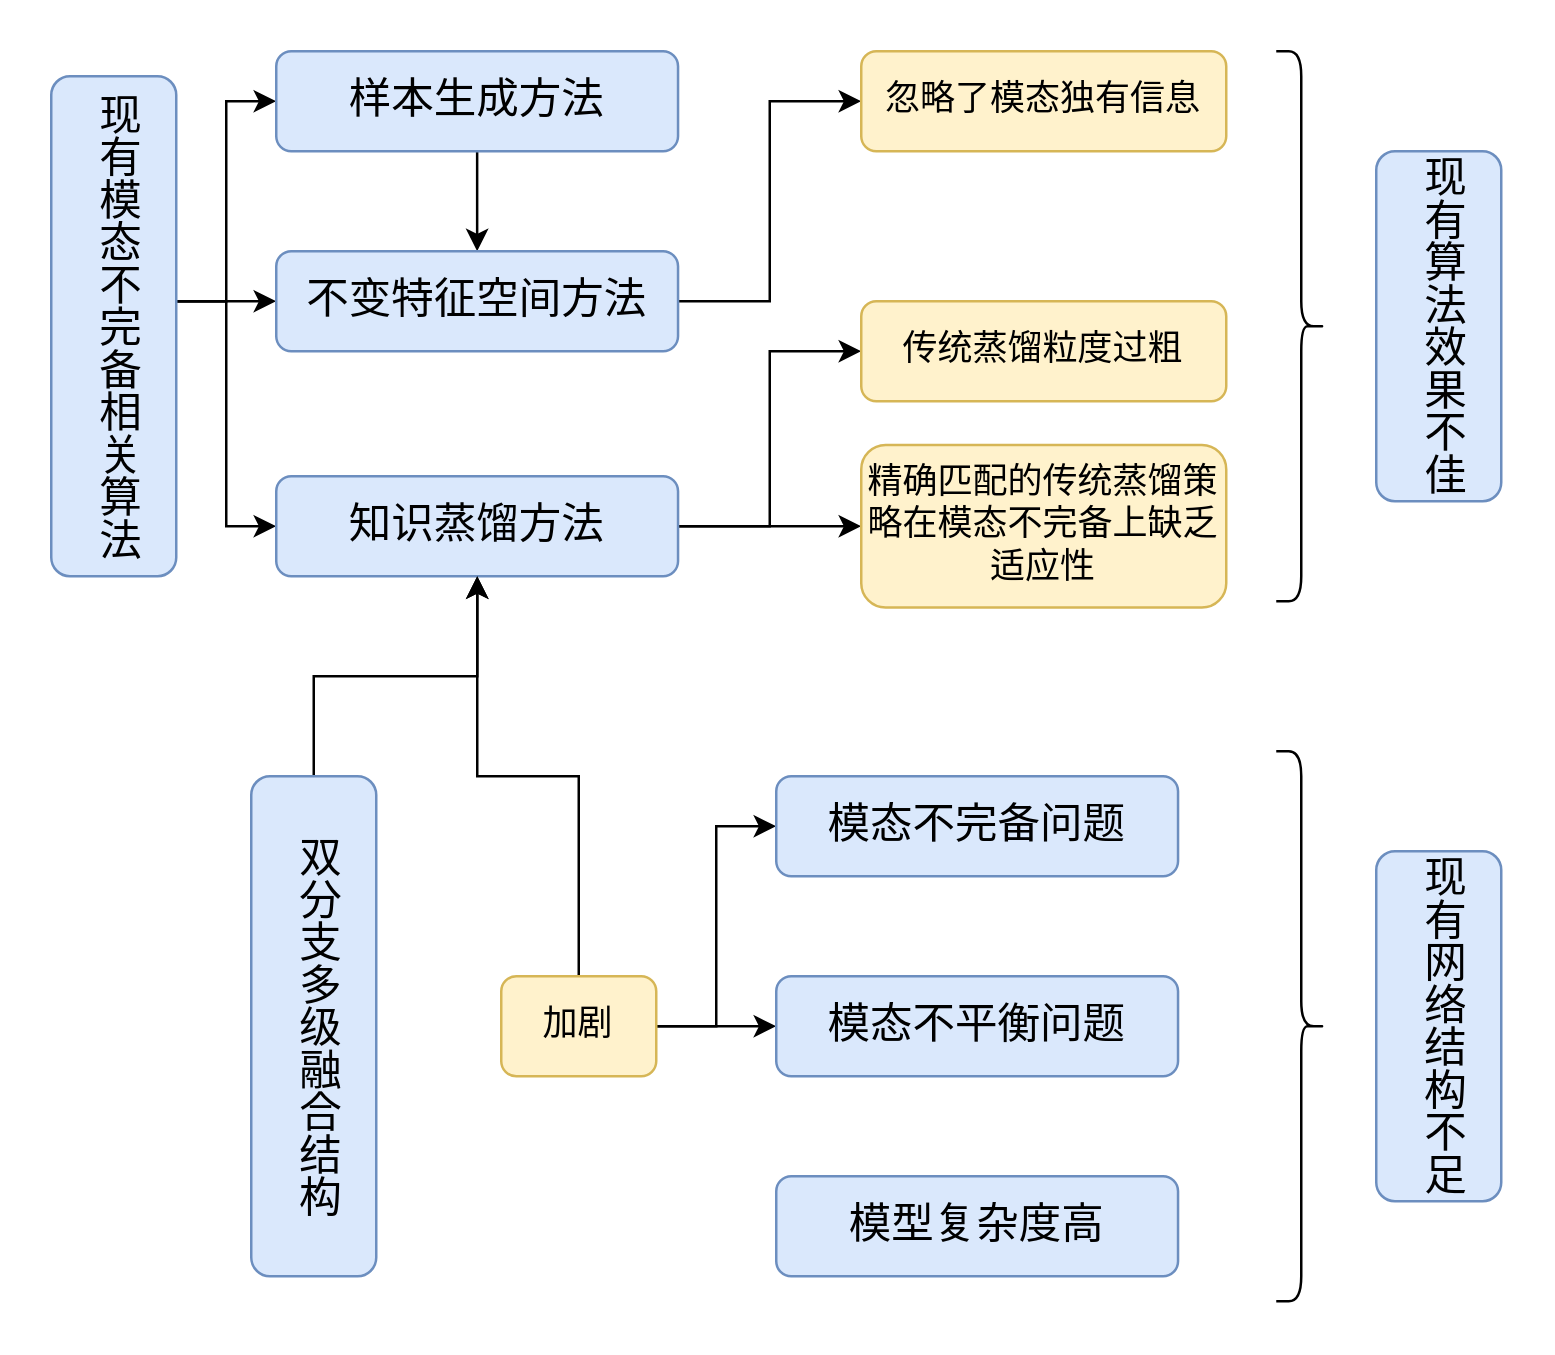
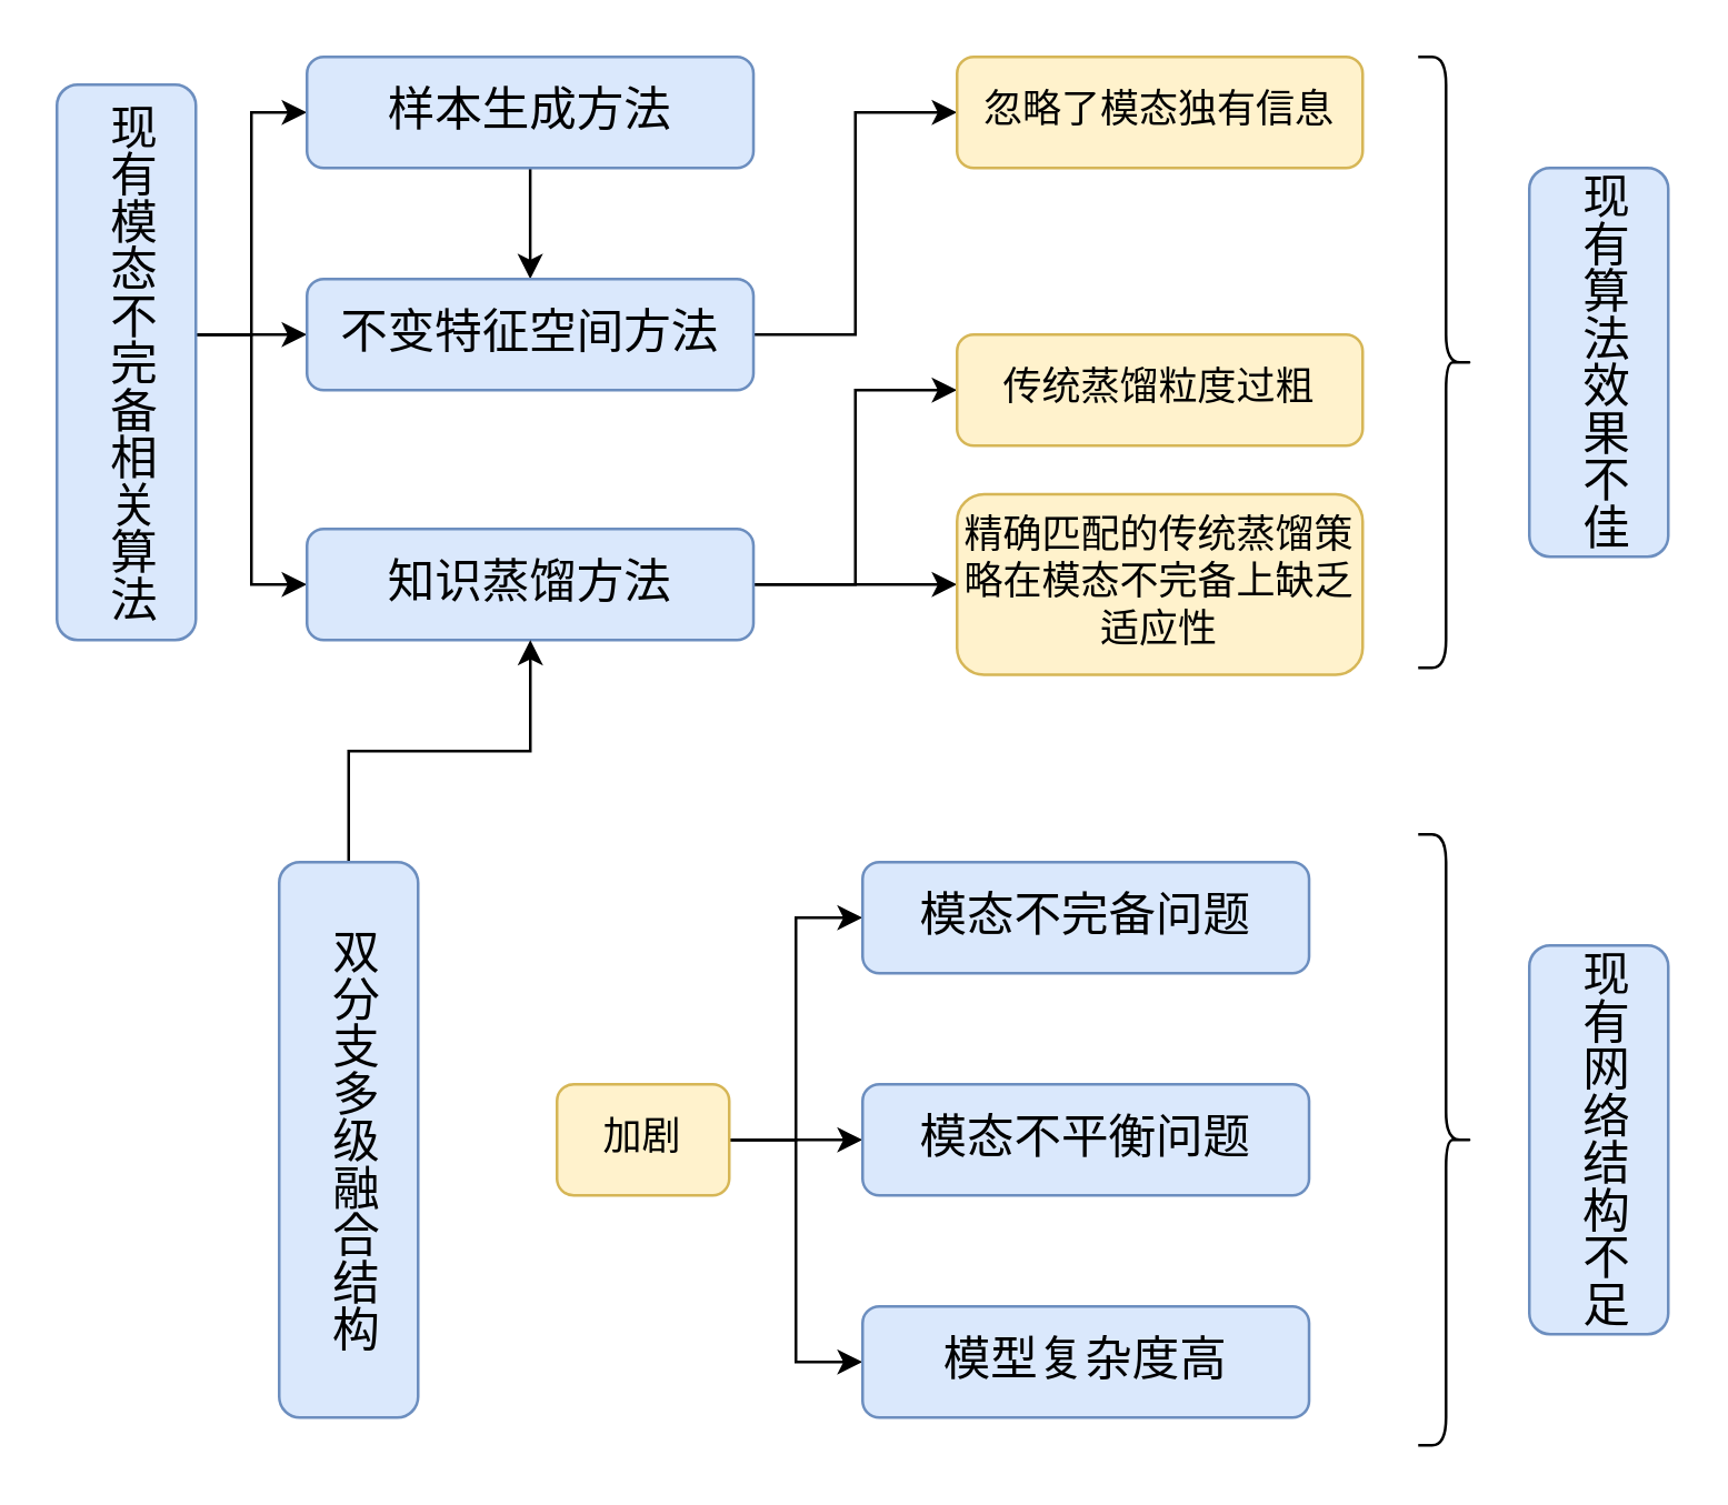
- <mxCell id="24" style="edgeStyle=orthogonalEdgeStyle;rounded=0;orthogonalLoop=1;jettySize=auto;html=1;" edge="1" parent="1" source="25" target="12"><mxGeometry relative="1" as="geometry" /></mxCell>
+ <mxCell id="24" style="edgeStyle=orthogonalEdgeStyle;rounded=0;orthogonalLoop=1;jettySize=auto;html=1;entryX=0;entryY=0.5;entryDx=0;entryDy=0;" edge="1" parent="1" source="25" target="28"><mxGeometry relative="1" as="geometry" /></mxCell>
